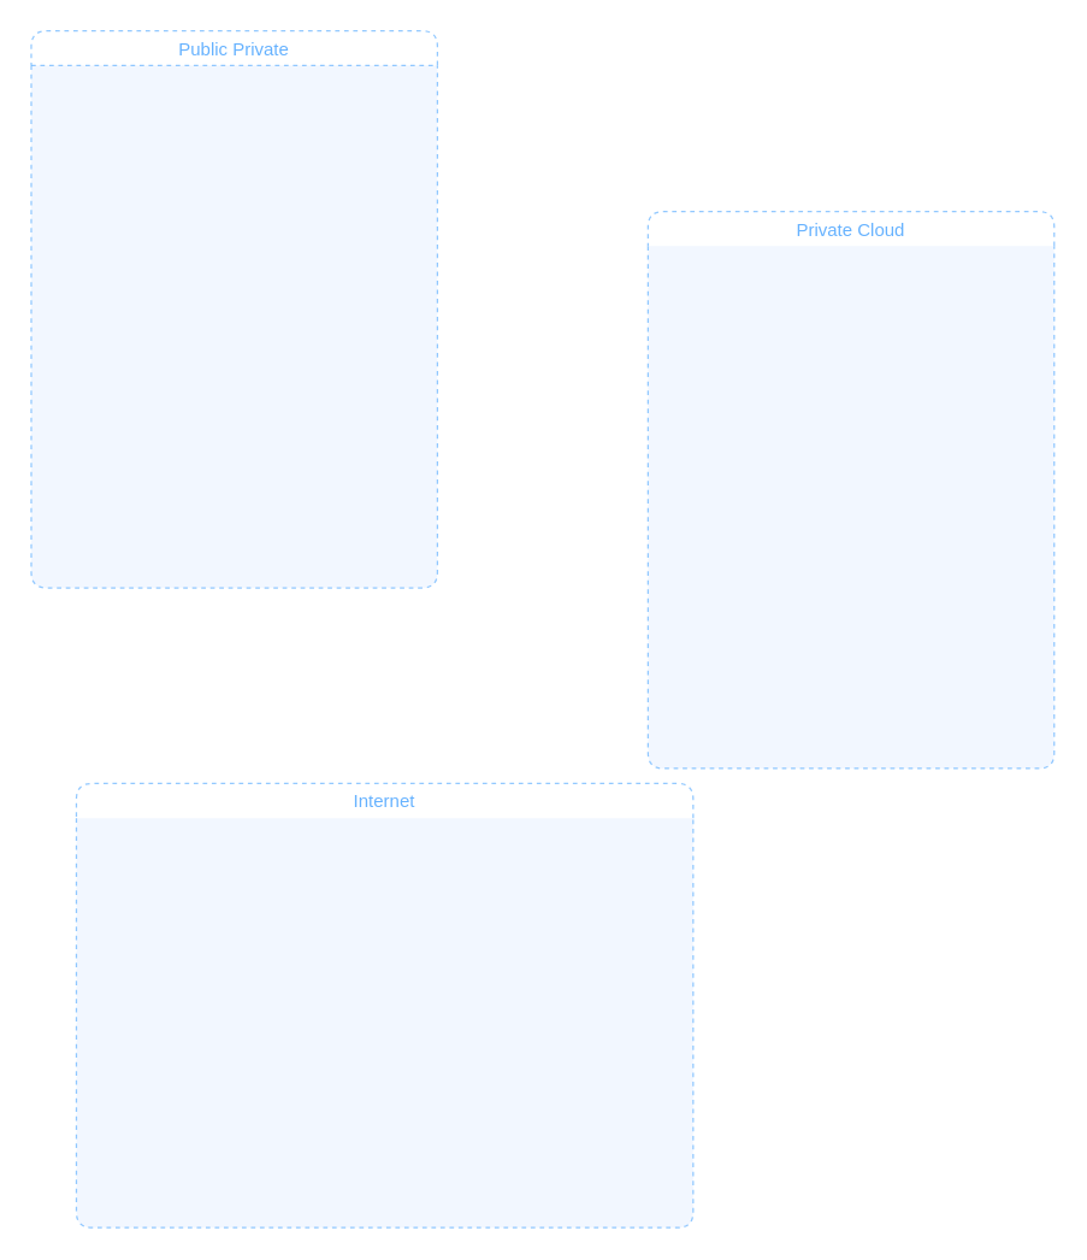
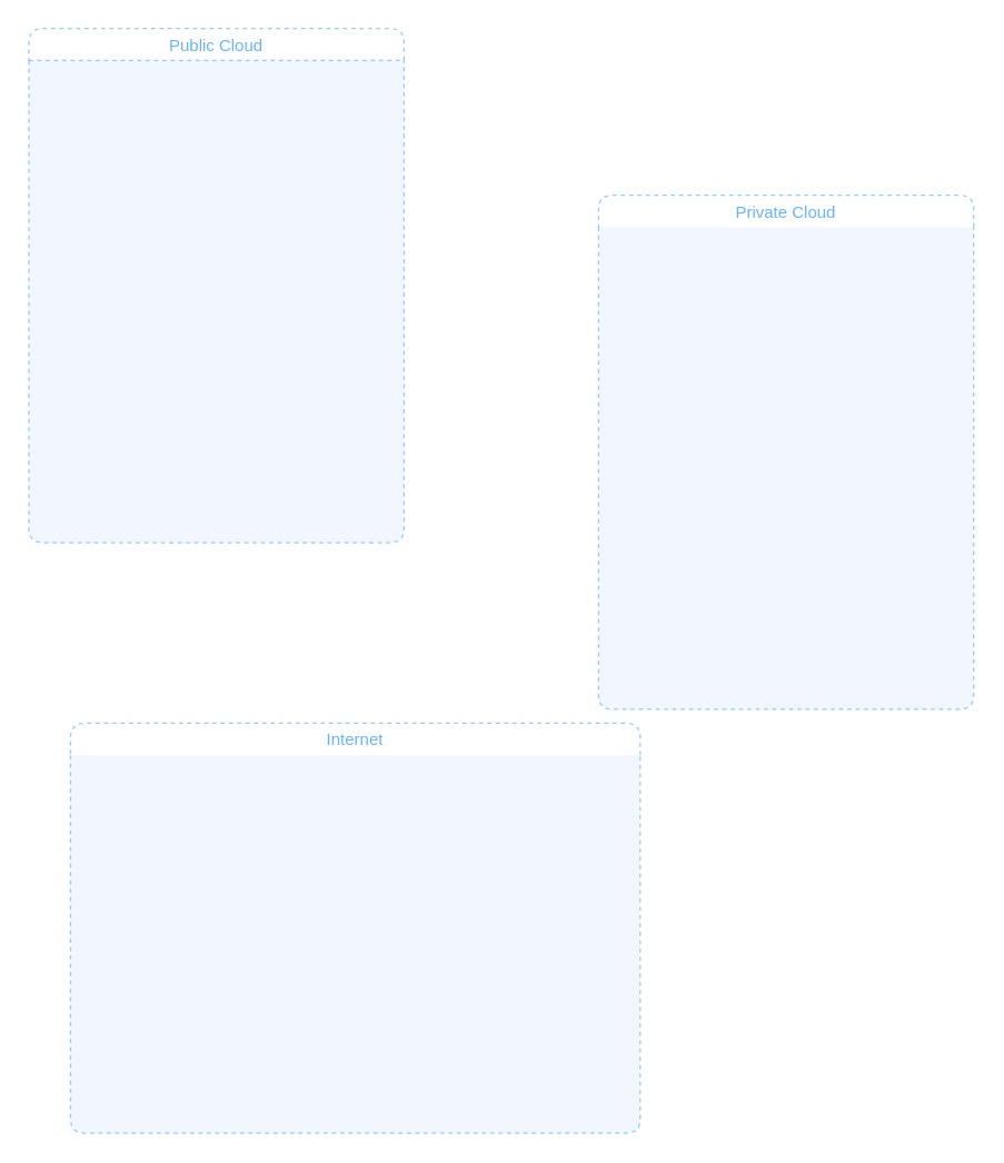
- <mxCell id="2" value="Public Private" style="swimlane;strokeColor=#66B2FF;dashed=1;fillStyle=solid;fillColor=default;fontColor=#66B2FF;gradientColor=none;swimlaneFillColor=#F2F7FF;sketch=0;rounded=1;startSize=23;metaEdit=1;comic=0;fillOpacity=100;strokeOpacity=70;glass=0;fontFamily=Helvetica;labelBackgroundColor=default;fontStyle=0" parent="1" vertex="1"><mxGeometry x="20" y="20" width="270" height="370" as="geometry"><mxRectangle x="110" y="160" width="137" height="26" as="alternateBounds" /></mxGeometry></mxCell>
+ <mxCell id="2" value="Public Cloud" style="swimlane;strokeColor=#66B2FF;dashed=1;fillStyle=solid;fillColor=default;fontColor=#66B2FF;gradientColor=none;swimlaneFillColor=#F2F7FF;sketch=0;rounded=1;startSize=23;metaEdit=1;comic=0;fillOpacity=100;strokeOpacity=70;glass=0;fontFamily=Helvetica;labelBackgroundColor=default;fontStyle=0" parent="1" vertex="1"><mxGeometry x="20" y="20" width="270" height="370" as="geometry"><mxRectangle x="110" y="160" width="137" height="26" as="alternateBounds" /></mxGeometry></mxCell>
